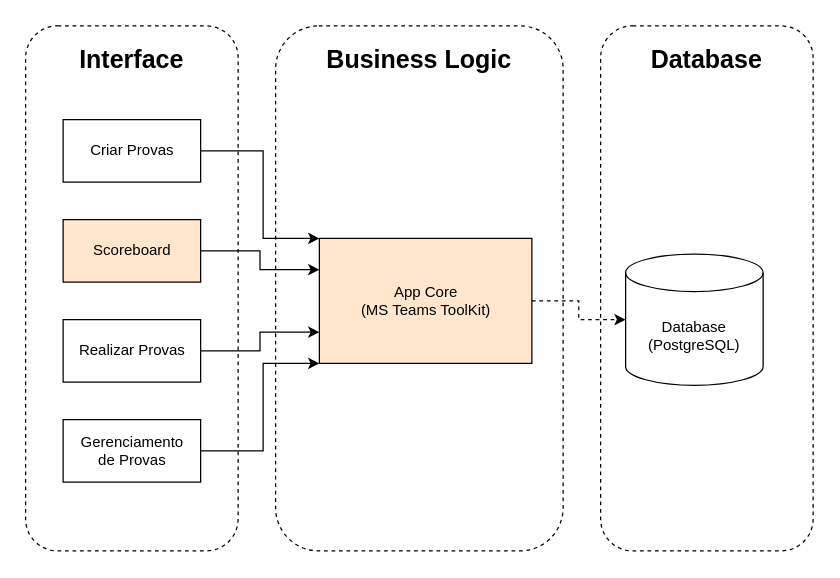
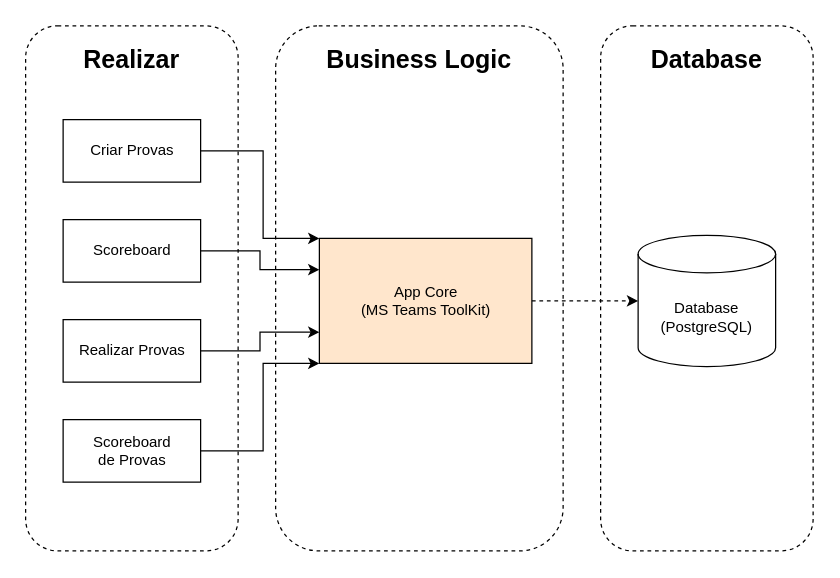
- <mxCell id="2" value="&lt;b&gt;&lt;font style=&quot;font-size: 20px&quot;&gt;Interface&lt;/font&gt;&lt;/b&gt;" style="rounded=1;whiteSpace=wrap;html=1;glass=0;verticalAlign=top;spacing=10;fillColor=none;dashed=1;" parent="1" vertex="1"><mxGeometry x="20" y="20" width="170" height="420" as="geometry" /></mxCell>
+ <mxCell id="2" value="&lt;b&gt;&lt;font style=&quot;font-size: 20px&quot;&gt;Realizar&lt;/font&gt;&lt;/b&gt;" style="rounded=1;whiteSpace=wrap;html=1;glass=0;verticalAlign=top;spacing=10;fillColor=none;dashed=1;" parent="1" vertex="1"><mxGeometry x="20" y="20" width="170" height="420" as="geometry" /></mxCell>
- <mxCell id="9" value="Scoreboard" style="html=1;fillColor=#ffe6cc;" parent="7" vertex="1"><mxGeometry y="80" width="110" height="50" as="geometry" /></mxCell>
+ <mxCell id="9" value="Scoreboard" style="html=1;" parent="7" vertex="1"><mxGeometry y="80" width="110" height="50" as="geometry" /></mxCell>
- <mxCell id="12" value="Database&lt;br&gt;(PostgreSQL)" style="shape=cylinder3;whiteSpace=wrap;html=1;boundedLbl=1;backgroundOutline=1;size=15;" parent="1" vertex="1"><mxGeometry x="500" y="202.5" width="110" height="105" as="geometry" /></mxCell>
+ <mxCell id="12" value="Database&lt;br&gt;(PostgreSQL)" style="shape=cylinder3;whiteSpace=wrap;html=1;boundedLbl=1;backgroundOutline=1;size=15;" parent="1" vertex="1"><mxGeometry x="510" y="187.5" width="110" height="105" as="geometry" /></mxCell>
- <mxCell id="11" value="Gerenciamento&lt;br&gt;de Provas" style="html=1;" parent="7" vertex="1"><mxGeometry y="240" width="110" height="50" as="geometry" /></mxCell>
+ <mxCell id="11" value="Scoreboard&lt;br&gt;de Provas" style="html=1;" parent="7" vertex="1"><mxGeometry y="240" width="110" height="50" as="geometry" /></mxCell>
